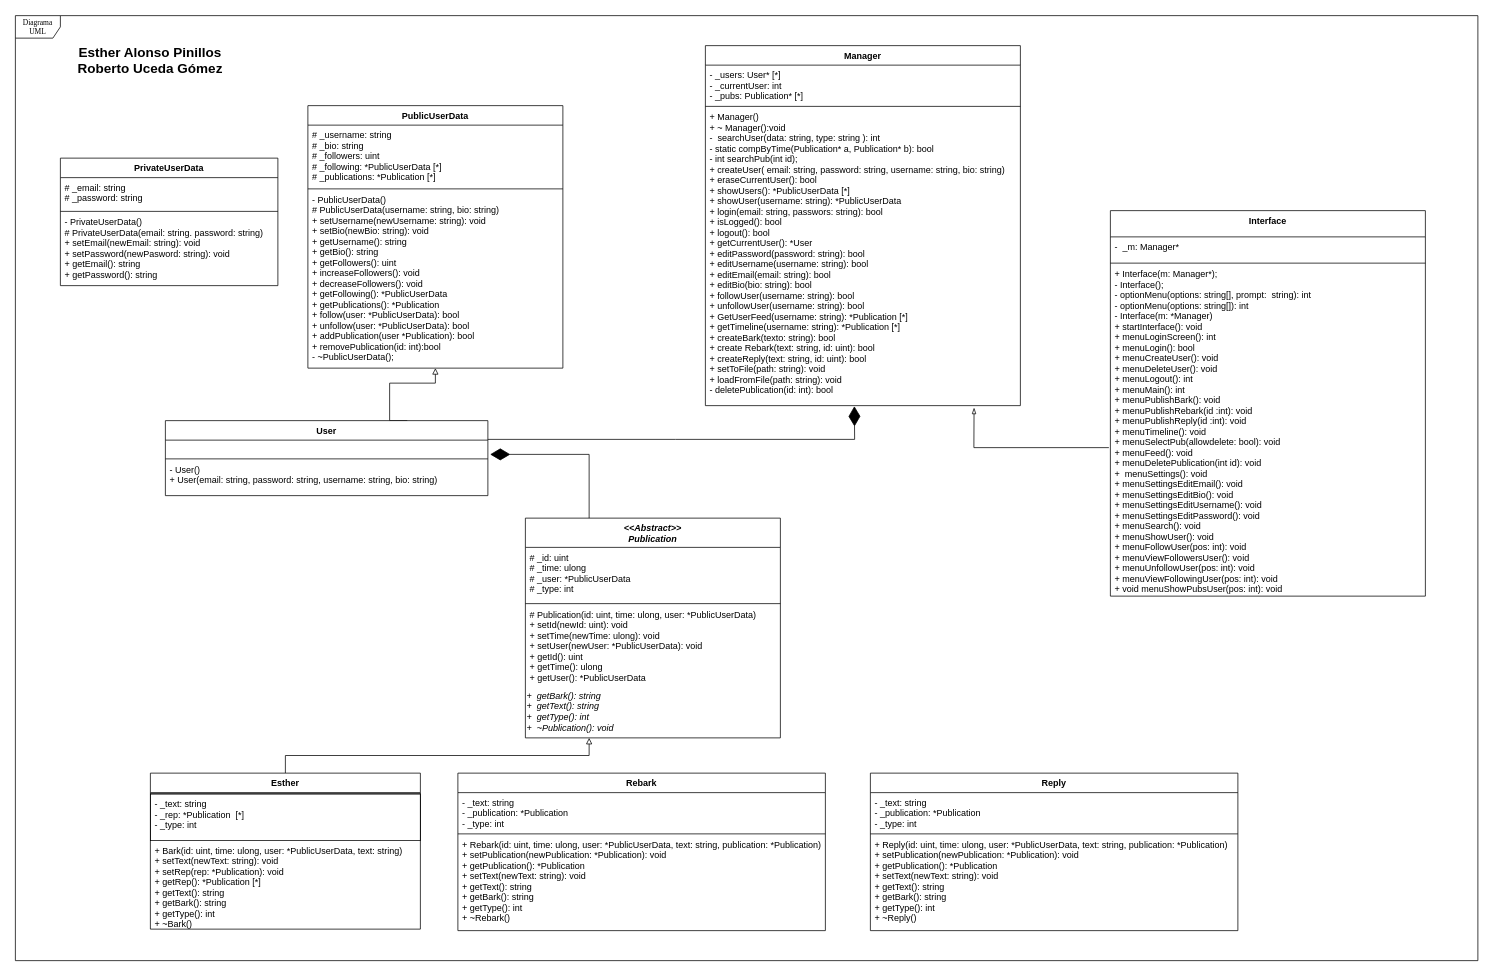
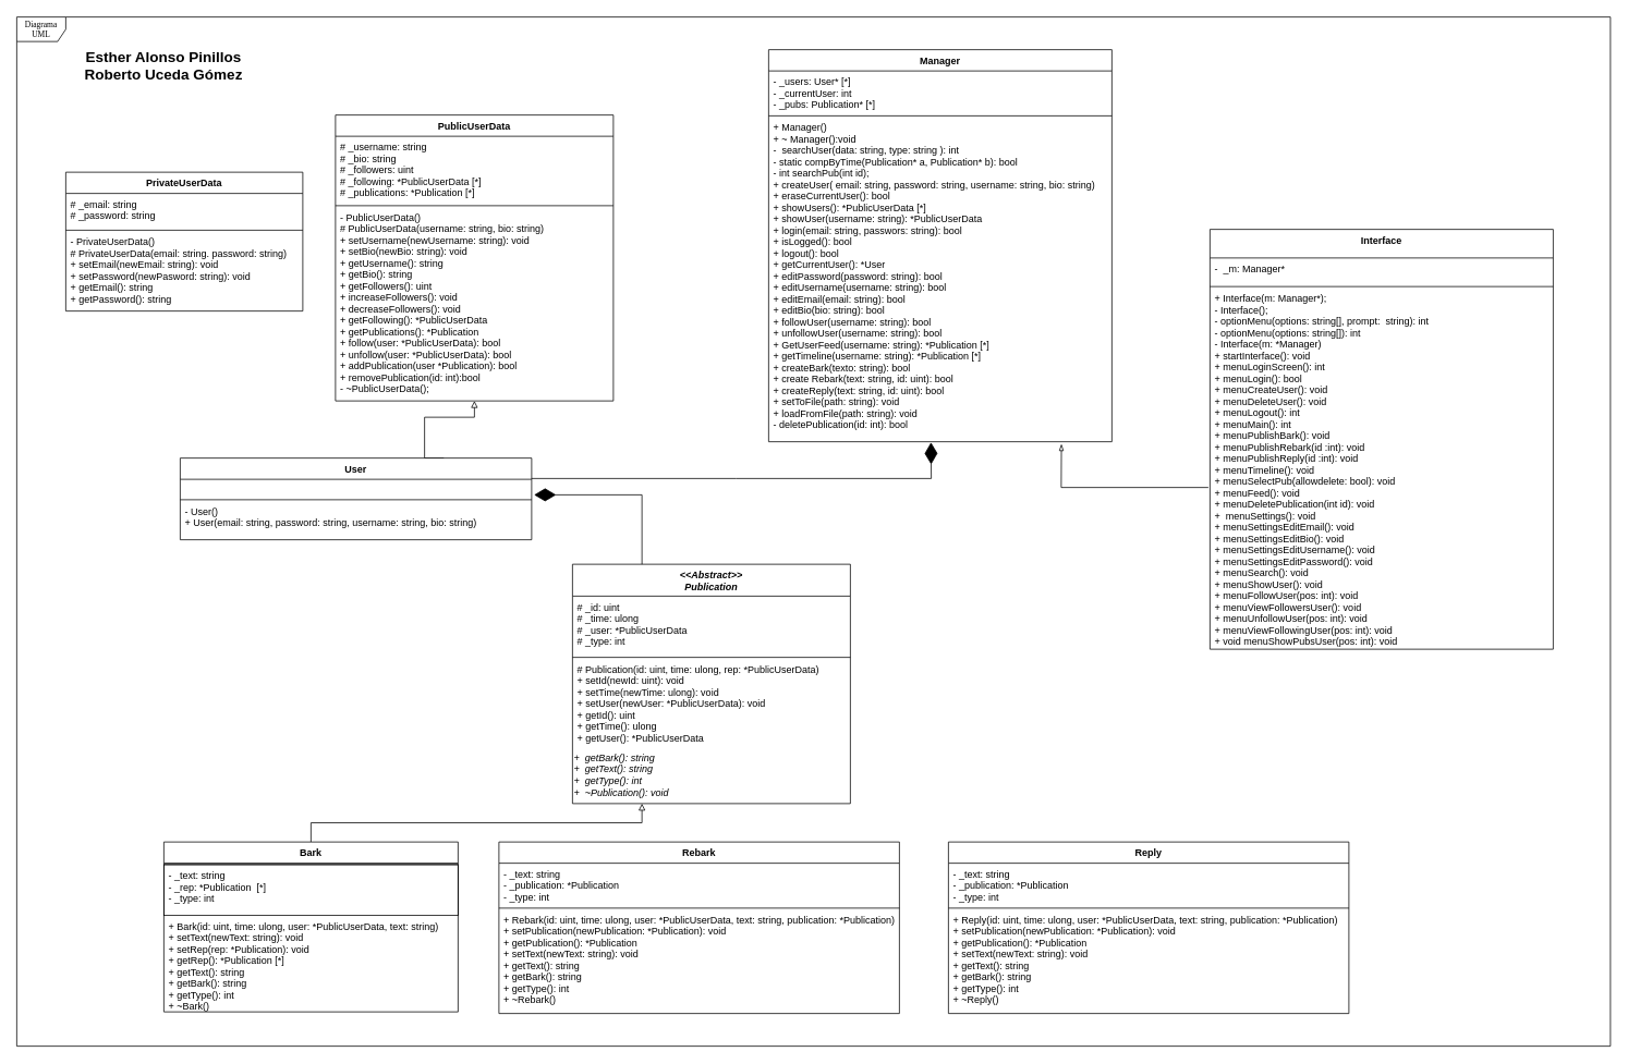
- <mxCell id="28" value="# Publication(id: uint, time: ulong, user: *PublicUserData)&#10;+ setId(newId: uint): void&#10;+ setTime(newTime: ulong): void&#10;+ setUser(newUser: *PublicUserData): void&#10;+ getId(): uint&#10;+ getTime(): ulong &#10;+ getUser(): *PublicUserData" style="text;strokeColor=none;fillColor=none;align=left;verticalAlign=top;spacingLeft=4;spacingRight=4;overflow=hidden;rotatable=0;points=[[0,0.5],[1,0.5]];portConstraint=eastwest;fontStyle=0" parent="25" vertex="1"><mxGeometry y="115" width="340" height="108" as="geometry" /></mxCell>
+ <mxCell id="28" value="# Publication(id: uint, time: ulong, rep: *PublicUserData)&#10;+ setId(newId: uint): void&#10;+ setTime(newTime: ulong): void&#10;+ setUser(newUser: *PublicUserData): void&#10;+ getId(): uint&#10;+ getTime(): ulong &#10;+ getUser(): *PublicUserData" style="text;strokeColor=none;fillColor=none;align=left;verticalAlign=top;spacingLeft=4;spacingRight=4;overflow=hidden;rotatable=0;points=[[0,0.5],[1,0.5]];portConstraint=eastwest;fontStyle=0" parent="25" vertex="1"><mxGeometry y="115" width="340" height="108" as="geometry" /></mxCell>
- <mxCell id="17" value="Esther" style="swimlane;fontStyle=1;align=center;verticalAlign=top;childLayout=stackLayout;horizontal=1;startSize=26;horizontalStack=0;resizeParent=1;resizeParentMax=0;resizeLast=0;collapsible=1;marginBottom=0;" parent="1" vertex="1"><mxGeometry x="200" y="1030" width="360" height="208" as="geometry"><mxRectangle x="220" y="120" width="130" height="26" as="alternateBounds" /></mxGeometry></mxCell>
+ <mxCell id="17" value="Bark" style="swimlane;fontStyle=1;align=center;verticalAlign=top;childLayout=stackLayout;horizontal=1;startSize=26;horizontalStack=0;resizeParent=1;resizeParentMax=0;resizeLast=0;collapsible=1;marginBottom=0;" parent="1" vertex="1"><mxGeometry x="200" y="1030" width="360" height="208" as="geometry"><mxRectangle x="220" y="120" width="130" height="26" as="alternateBounds" /></mxGeometry></mxCell>
